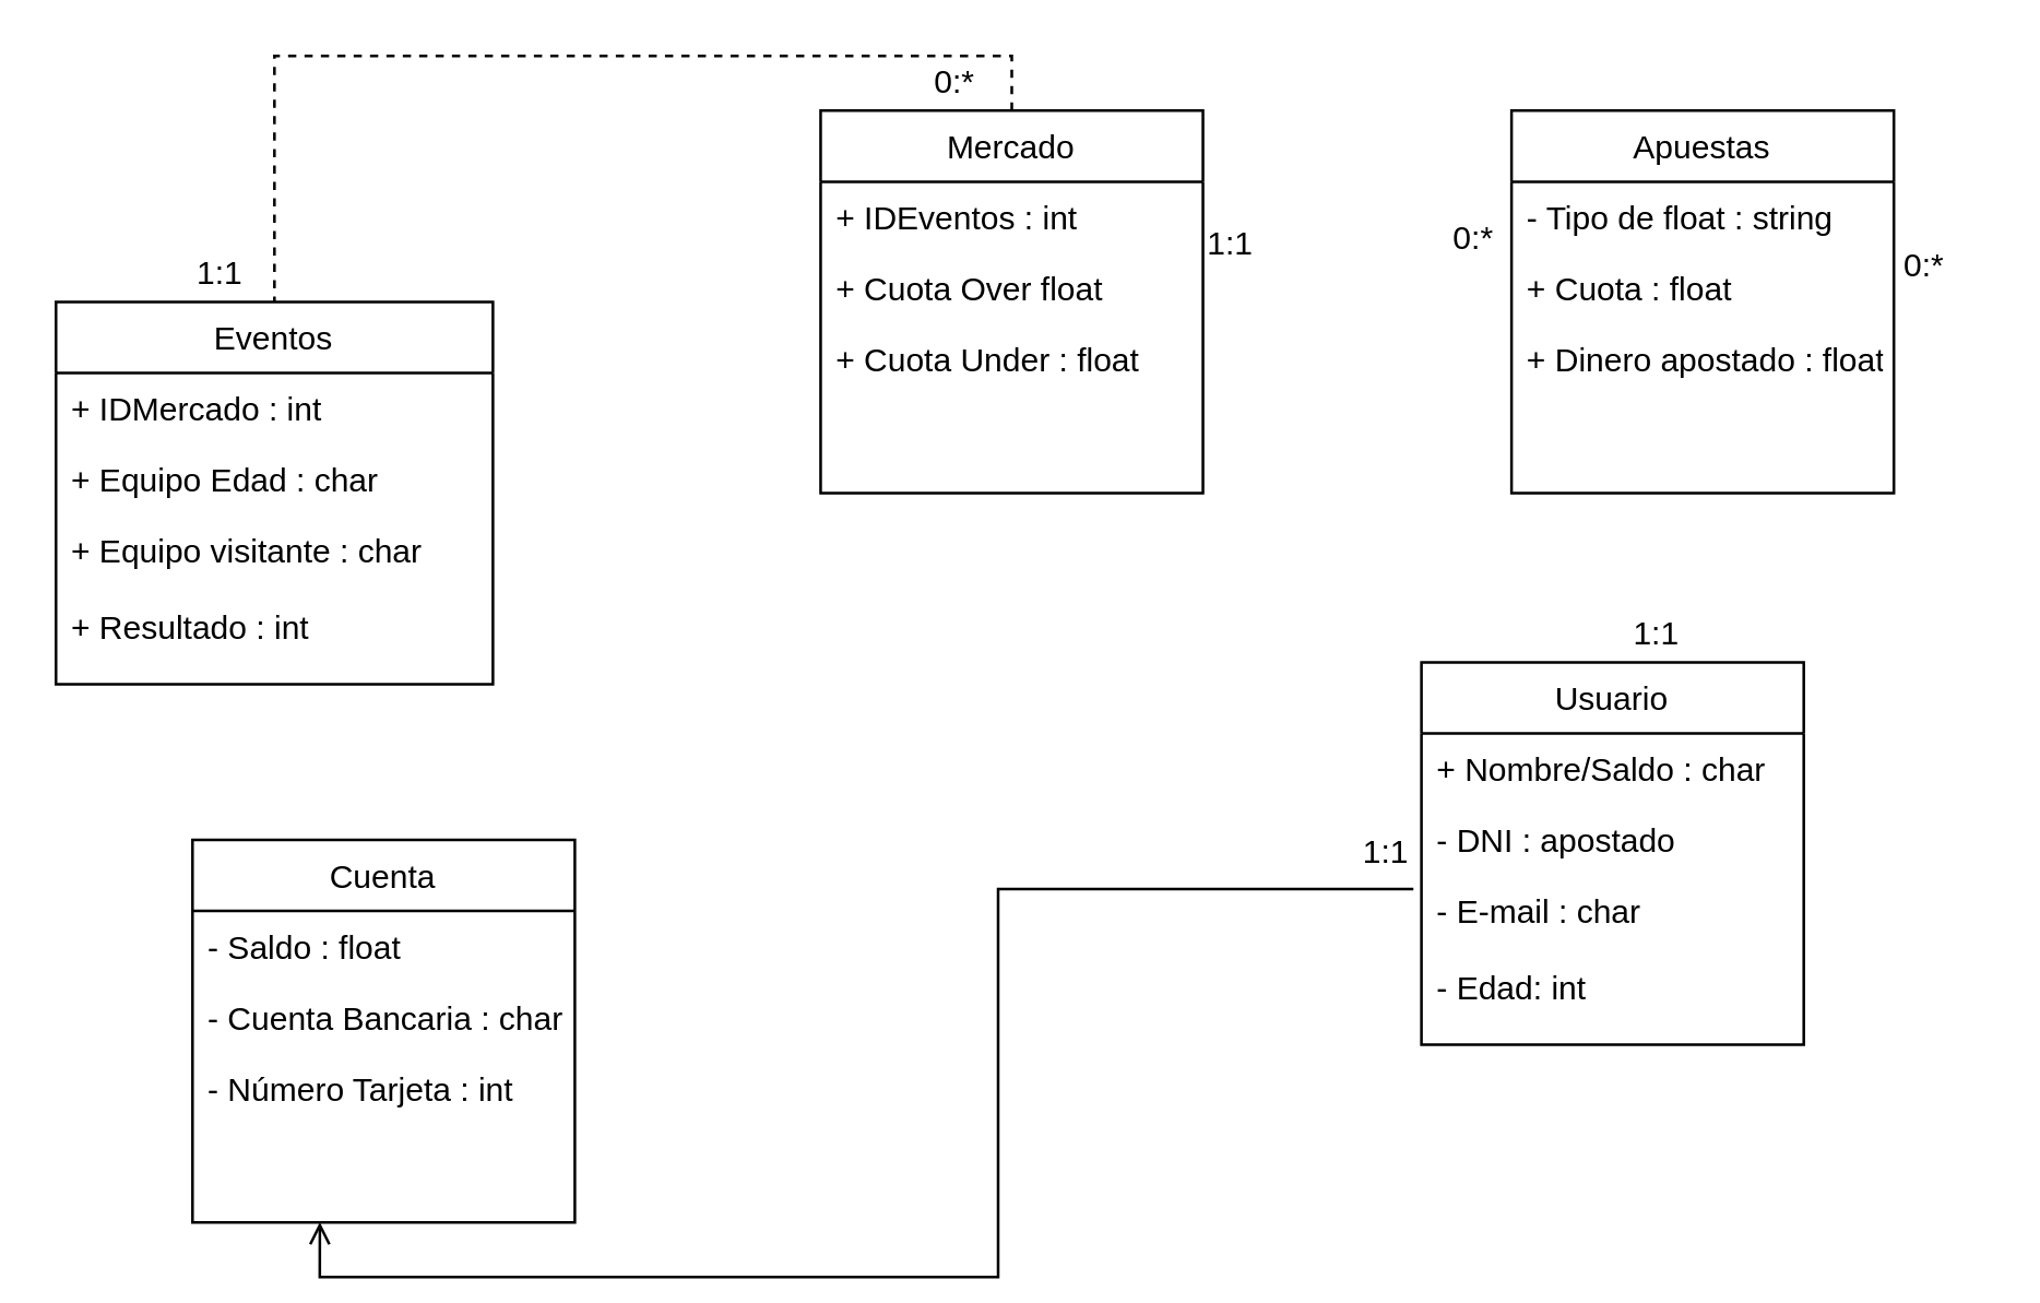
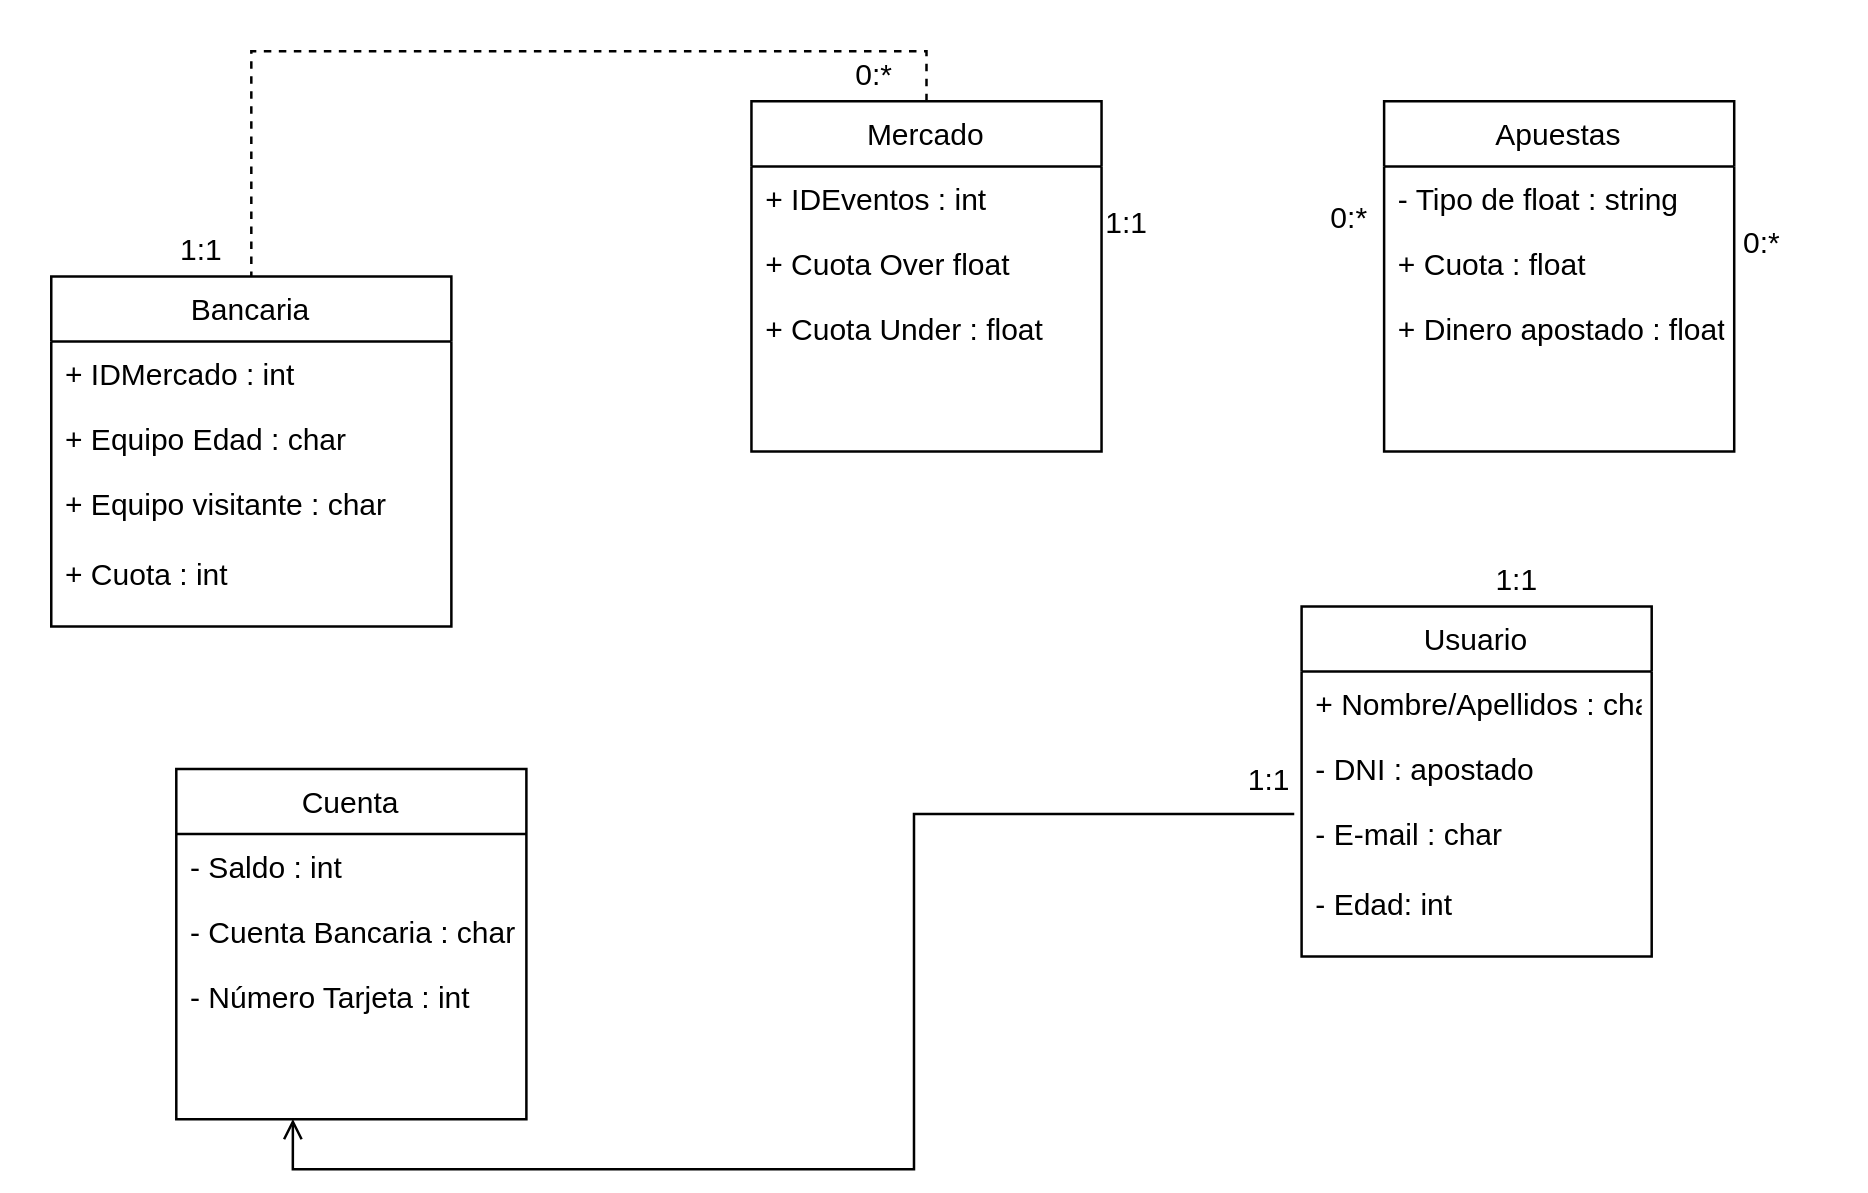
- <mxCell id="7" value="Eventos" style="swimlane;fontStyle=0;childLayout=stackLayout;horizontal=1;startSize=26;fillColor=none;horizontalStack=0;resizeParent=1;resizeParentMax=0;resizeLast=0;collapsible=1;marginBottom=0;" parent="1" vertex="1"><mxGeometry x="20" y="110" width="160" height="140" as="geometry" /></mxCell>
+ <mxCell id="7" value="Bancaria" style="swimlane;fontStyle=0;childLayout=stackLayout;horizontal=1;startSize=26;fillColor=none;horizontalStack=0;resizeParent=1;resizeParentMax=0;resizeLast=0;collapsible=1;marginBottom=0;" parent="1" vertex="1"><mxGeometry x="20" y="110" width="160" height="140" as="geometry" /></mxCell>
- <mxCell id="10" value="+ Equipo visitante : char&#10;&#10;+ Resultado : int" style="text;strokeColor=none;fillColor=none;align=left;verticalAlign=top;spacingLeft=4;spacingRight=4;overflow=hidden;rotatable=0;points=[[0,0.5],[1,0.5]];portConstraint=eastwest;" parent="7" vertex="1"><mxGeometry y="78" width="160" height="62" as="geometry" /></mxCell>
+ <mxCell id="10" value="+ Equipo visitante : char&#10;&#10;+ Cuota : int" style="text;strokeColor=none;fillColor=none;align=left;verticalAlign=top;spacingLeft=4;spacingRight=4;overflow=hidden;rotatable=0;points=[[0,0.5],[1,0.5]];portConstraint=eastwest;" parent="7" vertex="1"><mxGeometry y="78" width="160" height="62" as="geometry" /></mxCell>
- <mxCell id="17" value="+ Nombre/Saldo : char" style="text;strokeColor=none;fillColor=none;align=left;verticalAlign=top;spacingLeft=4;spacingRight=4;overflow=hidden;rotatable=0;points=[[0,0.5],[1,0.5]];portConstraint=eastwest;" parent="16" vertex="1"><mxGeometry y="26" width="140" height="26" as="geometry" /></mxCell>
+ <mxCell id="17" value="+ Nombre/Apellidos : char" style="text;strokeColor=none;fillColor=none;align=left;verticalAlign=top;spacingLeft=4;spacingRight=4;overflow=hidden;rotatable=0;points=[[0,0.5],[1,0.5]];portConstraint=eastwest;" parent="16" vertex="1"><mxGeometry y="26" width="140" height="26" as="geometry" /></mxCell>
- <mxCell id="21" value="- Saldo : float" style="text;strokeColor=none;fillColor=none;align=left;verticalAlign=top;spacingLeft=4;spacingRight=4;overflow=hidden;rotatable=0;points=[[0,0.5],[1,0.5]];portConstraint=eastwest;" parent="20" vertex="1"><mxGeometry y="26" width="140" height="26" as="geometry" /></mxCell>
+ <mxCell id="21" value="- Saldo : int" style="text;strokeColor=none;fillColor=none;align=left;verticalAlign=top;spacingLeft=4;spacingRight=4;overflow=hidden;rotatable=0;points=[[0,0.5],[1,0.5]];portConstraint=eastwest;" parent="20" vertex="1"><mxGeometry y="26" width="140" height="26" as="geometry" /></mxCell>
